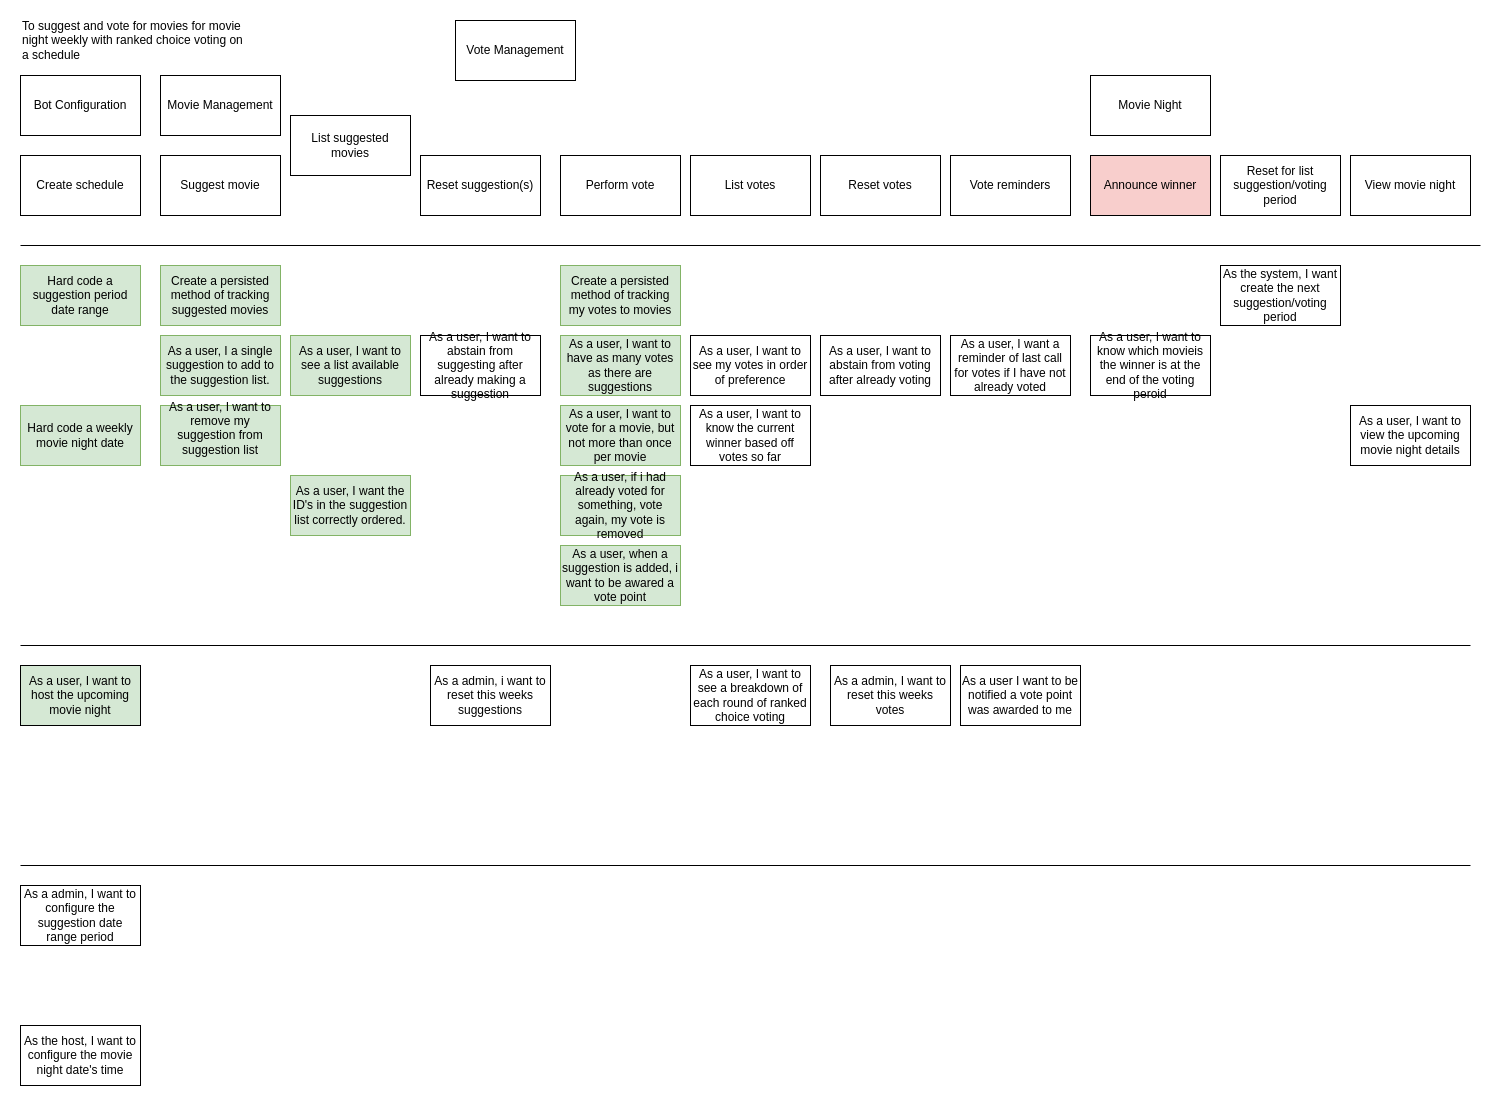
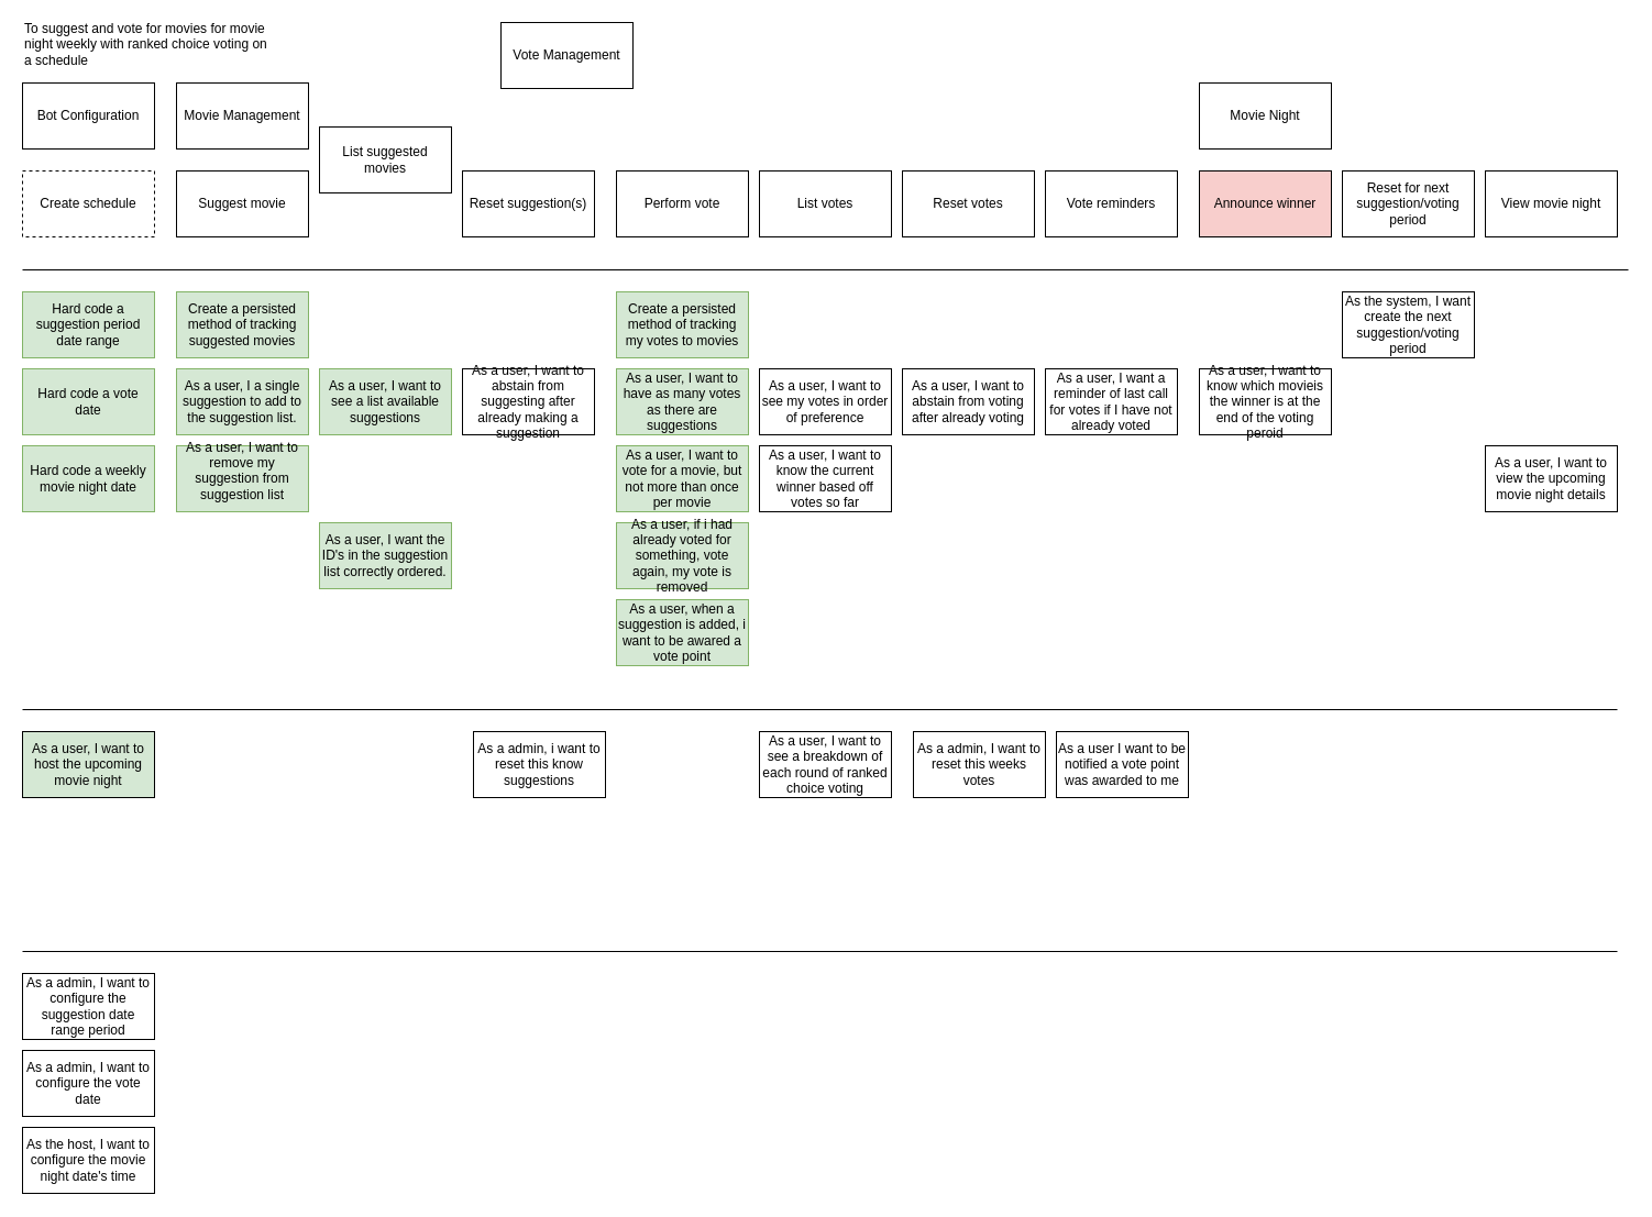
- <mxCell id="16" value="Create schedule" style="whiteSpace=wrap;html=1;" parent="1" vertex="1"><mxGeometry x="20" y="155" width="120" height="60" as="geometry" /></mxCell>
+ <mxCell id="16" value="Create schedule" style="whiteSpace=wrap;html=1;dashed=1;" parent="1" vertex="1"><mxGeometry x="20" y="155" width="120" height="60" as="geometry" /></mxCell>
- <mxCell id="14" value="Reset for list suggestion/voting period" style="whiteSpace=wrap;html=1;" parent="1" vertex="1"><mxGeometry x="1220" y="155" width="120" height="60" as="geometry" /></mxCell>
+ <mxCell id="14" value="Reset for next suggestion/voting period" style="whiteSpace=wrap;html=1;" parent="1" vertex="1"><mxGeometry x="1220" y="155" width="120" height="60" as="geometry" /></mxCell>
+ <mxCell id="20" value="Hard code a vote date" style="whiteSpace=wrap;html=1;fillColor=#d5e8d4;strokeColor=#82b366;" parent="1" vertex="1"><mxGeometry x="20" y="335" width="120" height="60" as="geometry" /></mxCell>
- <mxCell id="49" value="As a admin, i want to reset this weeks suggestions" style="whiteSpace=wrap;html=1;" parent="1" vertex="1"><mxGeometry x="430" y="665" width="120" height="60" as="geometry" /></mxCell>
+ <mxCell id="49" value="As a admin, i want to reset this know suggestions" style="whiteSpace=wrap;html=1;" parent="1" vertex="1"><mxGeometry x="430" y="665" width="120" height="60" as="geometry" /></mxCell>
+ <mxCell id="44" value="As a admin, I want to configure the vote date" style="whiteSpace=wrap;html=1;" parent="1" vertex="1"><mxGeometry x="20" y="955" width="120" height="60" as="geometry" /></mxCell>
